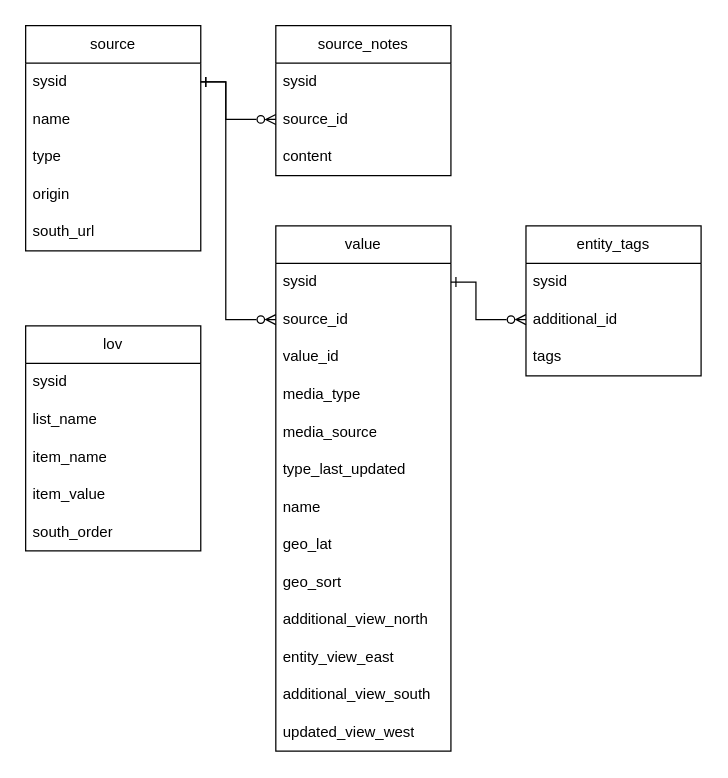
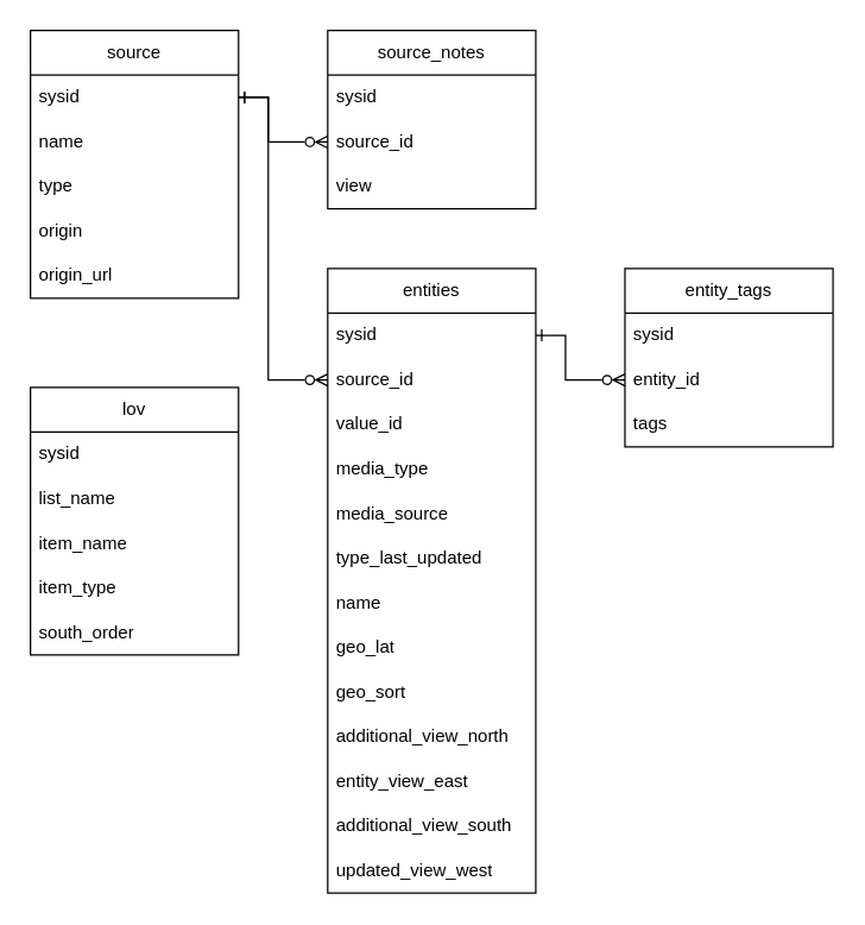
- <mxCell id="11" value="content" style="text;strokeColor=none;fillColor=none;align=left;verticalAlign=middle;spacingLeft=4;spacingRight=4;overflow=hidden;points=[[0,0.5],[1,0.5]];portConstraint=eastwest;rotatable=0;whiteSpace=wrap;html=1;" vertex="1" parent="8"><mxGeometry y="90" width="140" height="30" as="geometry" /></mxCell>
+ <mxCell id="11" value="view" style="text;strokeColor=none;fillColor=none;align=left;verticalAlign=middle;spacingLeft=4;spacingRight=4;overflow=hidden;points=[[0,0.5],[1,0.5]];portConstraint=eastwest;rotatable=0;whiteSpace=wrap;html=1;" vertex="1" parent="8"><mxGeometry y="90" width="140" height="30" as="geometry" /></mxCell>
- <mxCell id="7" value="south_url" style="text;strokeColor=none;fillColor=none;align=left;verticalAlign=middle;spacingLeft=4;spacingRight=4;overflow=hidden;points=[[0,0.5],[1,0.5]];portConstraint=eastwest;rotatable=0;whiteSpace=wrap;html=1;" vertex="1" parent="2"><mxGeometry y="150" width="140" height="30" as="geometry" /></mxCell>
+ <mxCell id="7" value="origin_url" style="text;strokeColor=none;fillColor=none;align=left;verticalAlign=middle;spacingLeft=4;spacingRight=4;overflow=hidden;points=[[0,0.5],[1,0.5]];portConstraint=eastwest;rotatable=0;whiteSpace=wrap;html=1;" vertex="1" parent="2"><mxGeometry y="150" width="140" height="30" as="geometry" /></mxCell>
- <mxCell id="13" value="value" style="swimlane;fontStyle=0;childLayout=stackLayout;horizontal=1;startSize=30;horizontalStack=0;resizeParent=1;resizeParentMax=0;resizeLast=0;collapsible=1;marginBottom=0;whiteSpace=wrap;html=1;" vertex="1" parent="1"><mxGeometry x="220" y="180" width="140" height="420" as="geometry" /></mxCell>
+ <mxCell id="13" value="entities" style="swimlane;fontStyle=0;childLayout=stackLayout;horizontal=1;startSize=30;horizontalStack=0;resizeParent=1;resizeParentMax=0;resizeLast=0;collapsible=1;marginBottom=0;whiteSpace=wrap;html=1;" vertex="1" parent="1"><mxGeometry x="220" y="180" width="140" height="420" as="geometry" /></mxCell>
- <mxCell id="30" value="additional_id" style="text;strokeColor=none;fillColor=none;align=left;verticalAlign=middle;spacingLeft=4;spacingRight=4;overflow=hidden;points=[[0,0.5],[1,0.5]];portConstraint=eastwest;rotatable=0;whiteSpace=wrap;html=1;" vertex="1" parent="28"><mxGeometry y="60" width="140" height="30" as="geometry" /></mxCell>
+ <mxCell id="30" value="entity_id" style="text;strokeColor=none;fillColor=none;align=left;verticalAlign=middle;spacingLeft=4;spacingRight=4;overflow=hidden;points=[[0,0.5],[1,0.5]];portConstraint=eastwest;rotatable=0;whiteSpace=wrap;html=1;" vertex="1" parent="28"><mxGeometry y="60" width="140" height="30" as="geometry" /></mxCell>
- <mxCell id="37" value="item_value" style="text;strokeColor=none;fillColor=none;align=left;verticalAlign=middle;spacingLeft=4;spacingRight=4;overflow=hidden;points=[[0,0.5],[1,0.5]];portConstraint=eastwest;rotatable=0;whiteSpace=wrap;html=1;" vertex="1" parent="33"><mxGeometry y="120" width="140" height="30" as="geometry" /></mxCell>
+ <mxCell id="37" value="item_type" style="text;strokeColor=none;fillColor=none;align=left;verticalAlign=middle;spacingLeft=4;spacingRight=4;overflow=hidden;points=[[0,0.5],[1,0.5]];portConstraint=eastwest;rotatable=0;whiteSpace=wrap;html=1;" vertex="1" parent="33"><mxGeometry y="120" width="140" height="30" as="geometry" /></mxCell>
